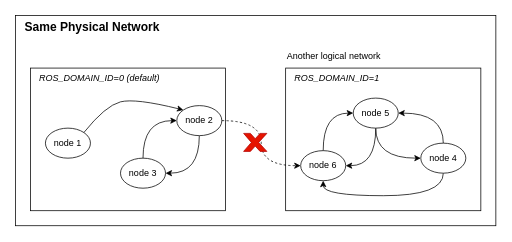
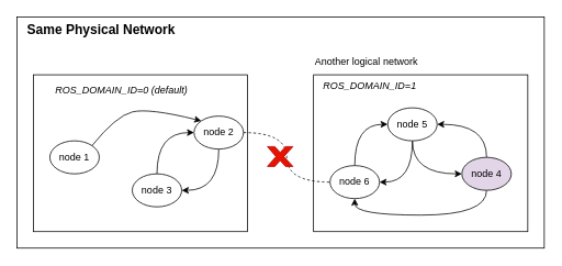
- <mxCell id="3" value="ROS_DOMAIN_ID=0 (default)" style="text;whiteSpace=wrap;html=1;fontStyle=2;align=left;" parent="1" vertex="1"><mxGeometry x="50" y="90" width="180" height="30" as="geometry" /></mxCell>
+ <mxCell id="3" value="ROS_DOMAIN_ID=0 (default)" style="text;whiteSpace=wrap;html=1;fontStyle=2;align=left;" parent="1" vertex="1"><mxGeometry x="65" y="95" width="180" height="30" as="geometry" /></mxCell>
- <mxCell id="14" value="node 4" style="ellipse;whiteSpace=wrap;html=1;" parent="1" vertex="1"><mxGeometry x="560" y="190" width="60" height="40" as="geometry" /></mxCell>
+ <mxCell id="14" value="node 4" style="ellipse;whiteSpace=wrap;html=1;fillColor=#e1d5e7;" parent="1" vertex="1"><mxGeometry x="560" y="190" width="60" height="40" as="geometry" /></mxCell>
- <mxCell id="21" style="edgeStyle=orthogonalEdgeStyle;curved=1;rounded=0;orthogonalLoop=1;jettySize=auto;html=0;exitX=1;exitY=0.5;exitDx=0;exitDy=0;entryX=0;entryY=0.5;entryDx=0;entryDy=0;dashed=1;" parent="1" source="6" target="19" edge="1"><mxGeometry relative="1" as="geometry" /></mxCell>
+ <mxCell id="21" style="edgeStyle=orthogonalEdgeStyle;curved=1;rounded=0;orthogonalLoop=1;jettySize=auto;html=0;exitX=1;exitY=0.5;exitDx=0;exitDy=0;entryX=0;entryY=0.5;entryDx=0;entryDy=0;dashed=1;endArrow=none;" parent="1" source="6" target="19" edge="1"><mxGeometry relative="1" as="geometry" /></mxCell>
